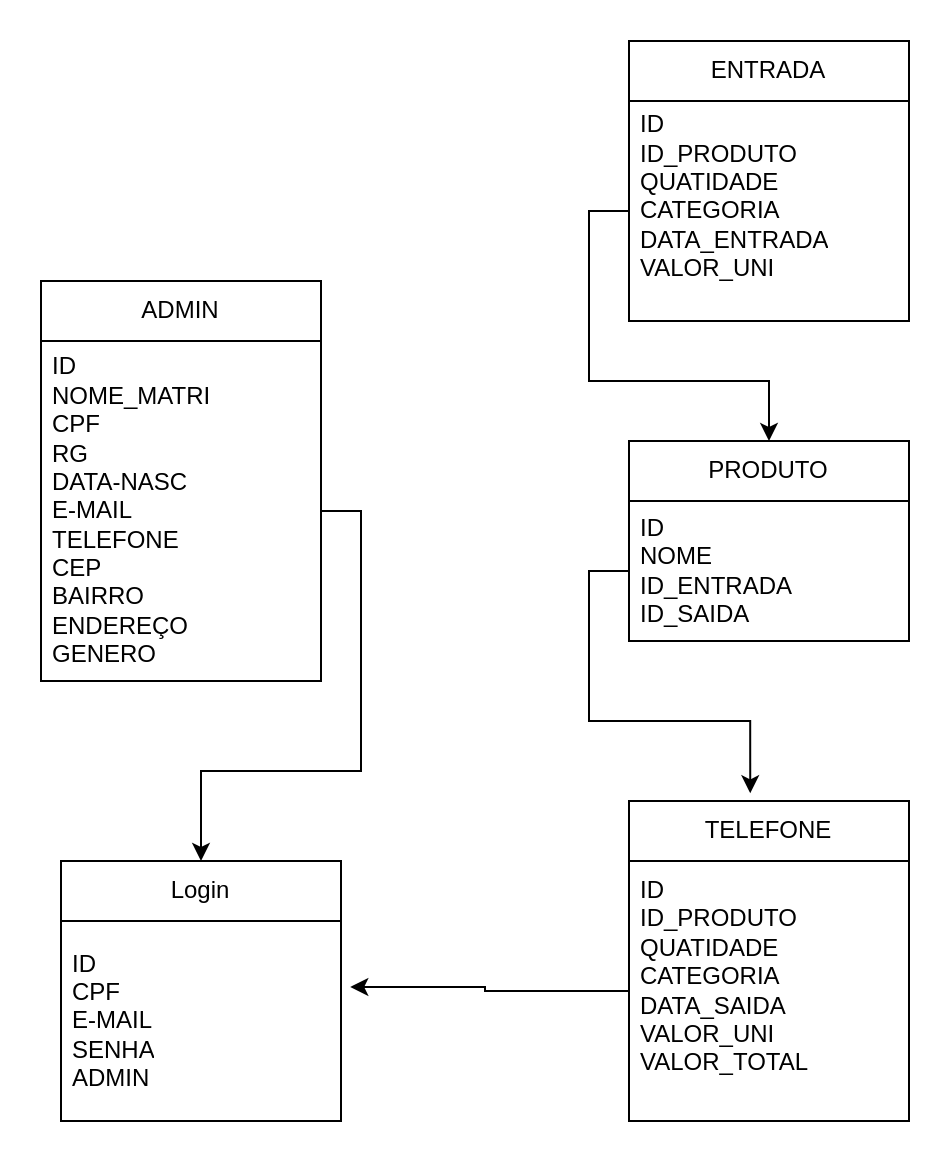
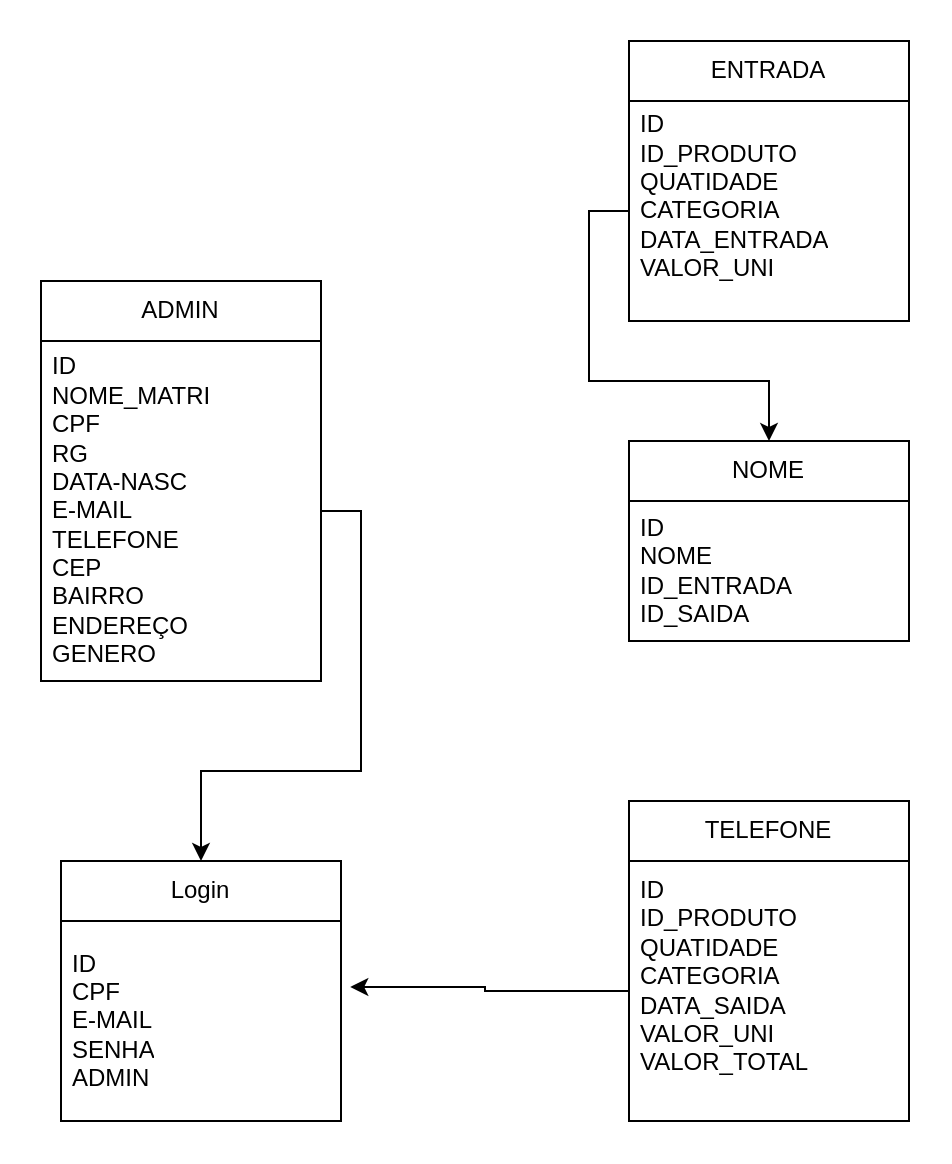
- <mxCell id="10" value="PRODUTO" style="swimlane;fontStyle=0;childLayout=stackLayout;horizontal=1;startSize=30;horizontalStack=0;resizeParent=1;resizeParentMax=0;resizeLast=0;collapsible=1;marginBottom=0;whiteSpace=wrap;html=1;" vertex="1" parent="1"><mxGeometry x="314" y="220" width="140" height="100" as="geometry"><mxRectangle x="620" y="70" width="100" height="30" as="alternateBounds" /></mxGeometry></mxCell>
+ <mxCell id="10" value="NOME" style="swimlane;fontStyle=0;childLayout=stackLayout;horizontal=1;startSize=30;horizontalStack=0;resizeParent=1;resizeParentMax=0;resizeLast=0;collapsible=1;marginBottom=0;whiteSpace=wrap;html=1;" vertex="1" parent="1"><mxGeometry x="314" y="220" width="140" height="100" as="geometry"><mxRectangle x="620" y="70" width="100" height="30" as="alternateBounds" /></mxGeometry></mxCell>
- <mxCell id="13" style="edgeStyle=orthogonalEdgeStyle;rounded=0;orthogonalLoop=1;jettySize=auto;html=1;entryX=0.433;entryY=-0.024;entryDx=0;entryDy=0;entryPerimeter=0;" edge="1" parent="1" source="11" target="8"><mxGeometry relative="1" as="geometry" /></mxCell>
